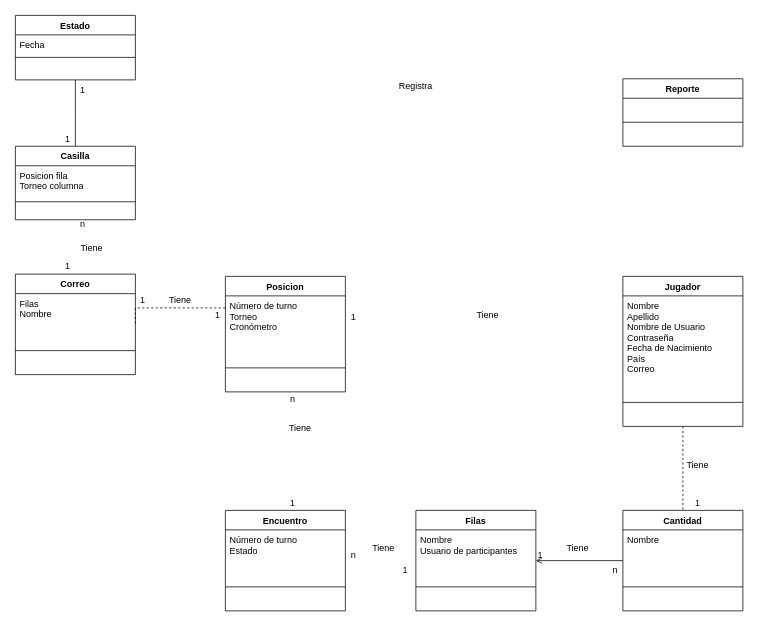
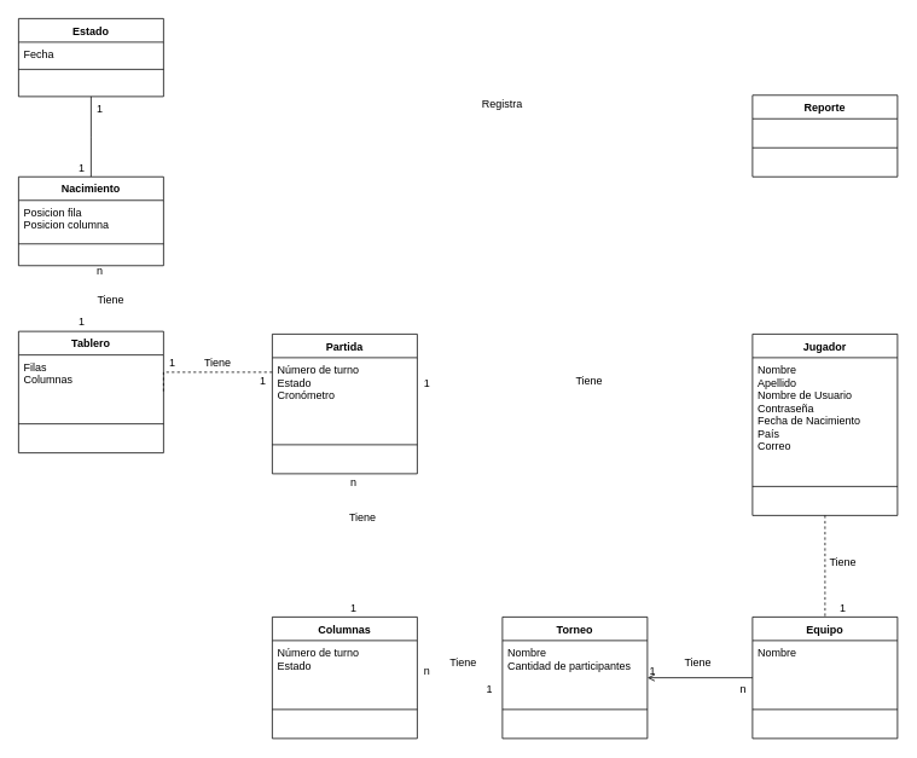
- <mxCell id="30" value="Casilla" style="swimlane;fontStyle=1;align=center;verticalAlign=top;childLayout=stackLayout;horizontal=1;startSize=26;horizontalStack=0;resizeParent=1;resizeParentMax=0;resizeLast=0;collapsible=1;marginBottom=0;" parent="1" vertex="1"><mxGeometry x="20" y="194.5" width="160" height="98" as="geometry" /></mxCell>
+ <mxCell id="30" value="Nacimiento" style="swimlane;fontStyle=1;align=center;verticalAlign=top;childLayout=stackLayout;horizontal=1;startSize=26;horizontalStack=0;resizeParent=1;resizeParentMax=0;resizeLast=0;collapsible=1;marginBottom=0;" parent="1" vertex="1"><mxGeometry x="20" y="194.5" width="160" height="98" as="geometry" /></mxCell>
- <mxCell id="31" value="Posicion fila&#10;Torneo columna" style="text;strokeColor=none;fillColor=none;align=left;verticalAlign=top;spacingLeft=4;spacingRight=4;overflow=hidden;rotatable=0;points=[[0,0.5],[1,0.5]];portConstraint=eastwest;" parent="30" vertex="1"><mxGeometry y="26" width="160" height="44" as="geometry" /></mxCell>
+ <mxCell id="31" value="Posicion fila&#10;Posicion columna" style="text;strokeColor=none;fillColor=none;align=left;verticalAlign=top;spacingLeft=4;spacingRight=4;overflow=hidden;rotatable=0;points=[[0,0.5],[1,0.5]];portConstraint=eastwest;" parent="30" vertex="1"><mxGeometry y="26" width="160" height="44" as="geometry" /></mxCell>
- <mxCell id="12" value="Correo" style="swimlane;fontStyle=1;align=center;verticalAlign=top;childLayout=stackLayout;horizontal=1;startSize=26;horizontalStack=0;resizeParent=1;resizeParentMax=0;resizeLast=0;collapsible=1;marginBottom=0;" parent="1" vertex="1"><mxGeometry x="20" y="365" width="160" height="134" as="geometry" /></mxCell>
+ <mxCell id="12" value="Tablero" style="swimlane;fontStyle=1;align=center;verticalAlign=top;childLayout=stackLayout;horizontal=1;startSize=26;horizontalStack=0;resizeParent=1;resizeParentMax=0;resizeLast=0;collapsible=1;marginBottom=0;" parent="1" vertex="1"><mxGeometry x="20" y="365" width="160" height="134" as="geometry" /></mxCell>
- <mxCell id="17" value="Posicion" style="swimlane;fontStyle=1;align=center;verticalAlign=top;childLayout=stackLayout;horizontal=1;startSize=26;horizontalStack=0;resizeParent=1;resizeParentMax=0;resizeLast=0;collapsible=1;marginBottom=0;" parent="1" vertex="1"><mxGeometry x="300" y="368" width="160" height="154" as="geometry" /></mxCell>
+ <mxCell id="17" value="Partida" style="swimlane;fontStyle=1;align=center;verticalAlign=top;childLayout=stackLayout;horizontal=1;startSize=26;horizontalStack=0;resizeParent=1;resizeParentMax=0;resizeLast=0;collapsible=1;marginBottom=0;" parent="1" vertex="1"><mxGeometry x="300" y="368" width="160" height="154" as="geometry" /></mxCell>
- <mxCell id="13" value="Filas&#10;Nombre" style="text;strokeColor=none;fillColor=none;align=left;verticalAlign=top;spacingLeft=4;spacingRight=4;overflow=hidden;rotatable=0;points=[[0,0.5],[1,0.5]];portConstraint=eastwest;" parent="12" vertex="1"><mxGeometry y="26" width="160" height="44" as="geometry" /></mxCell>
+ <mxCell id="13" value="Filas&#10;Columnas" style="text;strokeColor=none;fillColor=none;align=left;verticalAlign=top;spacingLeft=4;spacingRight=4;overflow=hidden;rotatable=0;points=[[0,0.5],[1,0.5]];portConstraint=eastwest;" parent="12" vertex="1"><mxGeometry y="26" width="160" height="44" as="geometry" /></mxCell>
- <mxCell id="18" value="Número de turno&#10;Torneo&#10;Cronómetro" style="text;strokeColor=none;fillColor=none;align=left;verticalAlign=top;spacingLeft=4;spacingRight=4;overflow=hidden;rotatable=0;points=[[0,0.5],[1,0.5]];portConstraint=eastwest;" parent="17" vertex="1"><mxGeometry y="26" width="160" height="64" as="geometry" /></mxCell>
+ <mxCell id="18" value="Número de turno&#10;Estado&#10;Cronómetro" style="text;strokeColor=none;fillColor=none;align=left;verticalAlign=top;spacingLeft=4;spacingRight=4;overflow=hidden;rotatable=0;points=[[0,0.5],[1,0.5]];portConstraint=eastwest;" parent="17" vertex="1"><mxGeometry y="26" width="160" height="64" as="geometry" /></mxCell>
- <mxCell id="38" value="Encuentro" style="swimlane;fontStyle=1;align=center;verticalAlign=top;childLayout=stackLayout;horizontal=1;startSize=26;horizontalStack=0;resizeParent=1;resizeParentMax=0;resizeLast=0;collapsible=1;marginBottom=0;" vertex="1" parent="1"><mxGeometry x="300" y="680" width="160" height="134" as="geometry" /></mxCell>
+ <mxCell id="38" value="Columnas" style="swimlane;fontStyle=1;align=center;verticalAlign=top;childLayout=stackLayout;horizontal=1;startSize=26;horizontalStack=0;resizeParent=1;resizeParentMax=0;resizeLast=0;collapsible=1;marginBottom=0;" vertex="1" parent="1"><mxGeometry x="300" y="680" width="160" height="134" as="geometry" /></mxCell>
- <mxCell id="45" value="Filas" style="swimlane;fontStyle=1;align=center;verticalAlign=top;childLayout=stackLayout;horizontal=1;startSize=26;horizontalStack=0;resizeParent=1;resizeParentMax=0;resizeLast=0;collapsible=1;marginBottom=0;" parent="1" vertex="1"><mxGeometry x="554" y="680" width="160" height="134" as="geometry" /></mxCell>
+ <mxCell id="45" value="Torneo" style="swimlane;fontStyle=1;align=center;verticalAlign=top;childLayout=stackLayout;horizontal=1;startSize=26;horizontalStack=0;resizeParent=1;resizeParentMax=0;resizeLast=0;collapsible=1;marginBottom=0;" parent="1" vertex="1"><mxGeometry x="554" y="680" width="160" height="134" as="geometry" /></mxCell>
- <mxCell id="42" value="Cantidad" style="swimlane;fontStyle=1;align=center;verticalAlign=top;childLayout=stackLayout;horizontal=1;startSize=26;horizontalStack=0;resizeParent=1;resizeParentMax=0;resizeLast=0;collapsible=1;marginBottom=0;" vertex="1" parent="1"><mxGeometry x="830" y="680" width="160" height="134" as="geometry" /></mxCell>
+ <mxCell id="42" value="Equipo" style="swimlane;fontStyle=1;align=center;verticalAlign=top;childLayout=stackLayout;horizontal=1;startSize=26;horizontalStack=0;resizeParent=1;resizeParentMax=0;resizeLast=0;collapsible=1;marginBottom=0;" vertex="1" parent="1"><mxGeometry x="830" y="680" width="160" height="134" as="geometry" /></mxCell>
- <mxCell id="46" value="Nombre&#10;Usuario de participantes" style="text;strokeColor=none;fillColor=none;align=left;verticalAlign=top;spacingLeft=4;spacingRight=4;overflow=hidden;rotatable=0;points=[[0,0.5],[1,0.5]];portConstraint=eastwest;" parent="45" vertex="1"><mxGeometry y="26" width="160" height="44" as="geometry" /></mxCell>
+ <mxCell id="46" value="Nombre&#10;Cantidad de participantes" style="text;strokeColor=none;fillColor=none;align=left;verticalAlign=top;spacingLeft=4;spacingRight=4;overflow=hidden;rotatable=0;points=[[0,0.5],[1,0.5]];portConstraint=eastwest;" parent="45" vertex="1"><mxGeometry y="26" width="160" height="44" as="geometry" /></mxCell>
